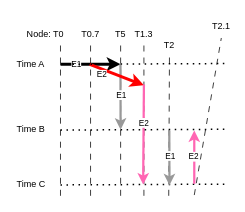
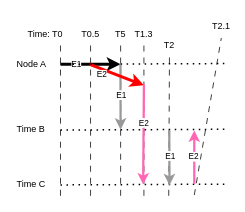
- <mxCell id="6" value="Node: T0" style="text;html=1;align=center;verticalAlign=middle;whiteSpace=wrap;rounded=0;" vertex="1" parent="1"><mxGeometry x="30" y="30" width="60" height="30" as="geometry" /></mxCell>
+ <mxCell id="6" value="Time: T0" style="text;html=1;align=center;verticalAlign=middle;whiteSpace=wrap;rounded=0;" vertex="1" parent="1"><mxGeometry x="30" y="30" width="60" height="30" as="geometry" /></mxCell>
- <mxCell id="16" value="T0.7" style="text;html=1;align=center;verticalAlign=middle;whiteSpace=wrap;rounded=0;" vertex="1" parent="1"><mxGeometry x="110" y="30" width="20" height="30" as="geometry" /></mxCell>
+ <mxCell id="16" value="T0.5" style="text;html=1;align=center;verticalAlign=middle;whiteSpace=wrap;rounded=0;" vertex="1" parent="1"><mxGeometry x="110" y="30" width="20" height="30" as="geometry" /></mxCell>
- <mxCell id="2" value="Time A" style="text;html=1;align=left;verticalAlign=middle;whiteSpace=wrap;rounded=0;" vertex="1" parent="1"><mxGeometry x="20" y="70" width="60" height="30" as="geometry" /></mxCell>
+ <mxCell id="2" value="Node A" style="text;html=1;align=left;verticalAlign=middle;whiteSpace=wrap;rounded=0;" vertex="1" parent="1"><mxGeometry x="20" y="70" width="60" height="30" as="geometry" /></mxCell>
